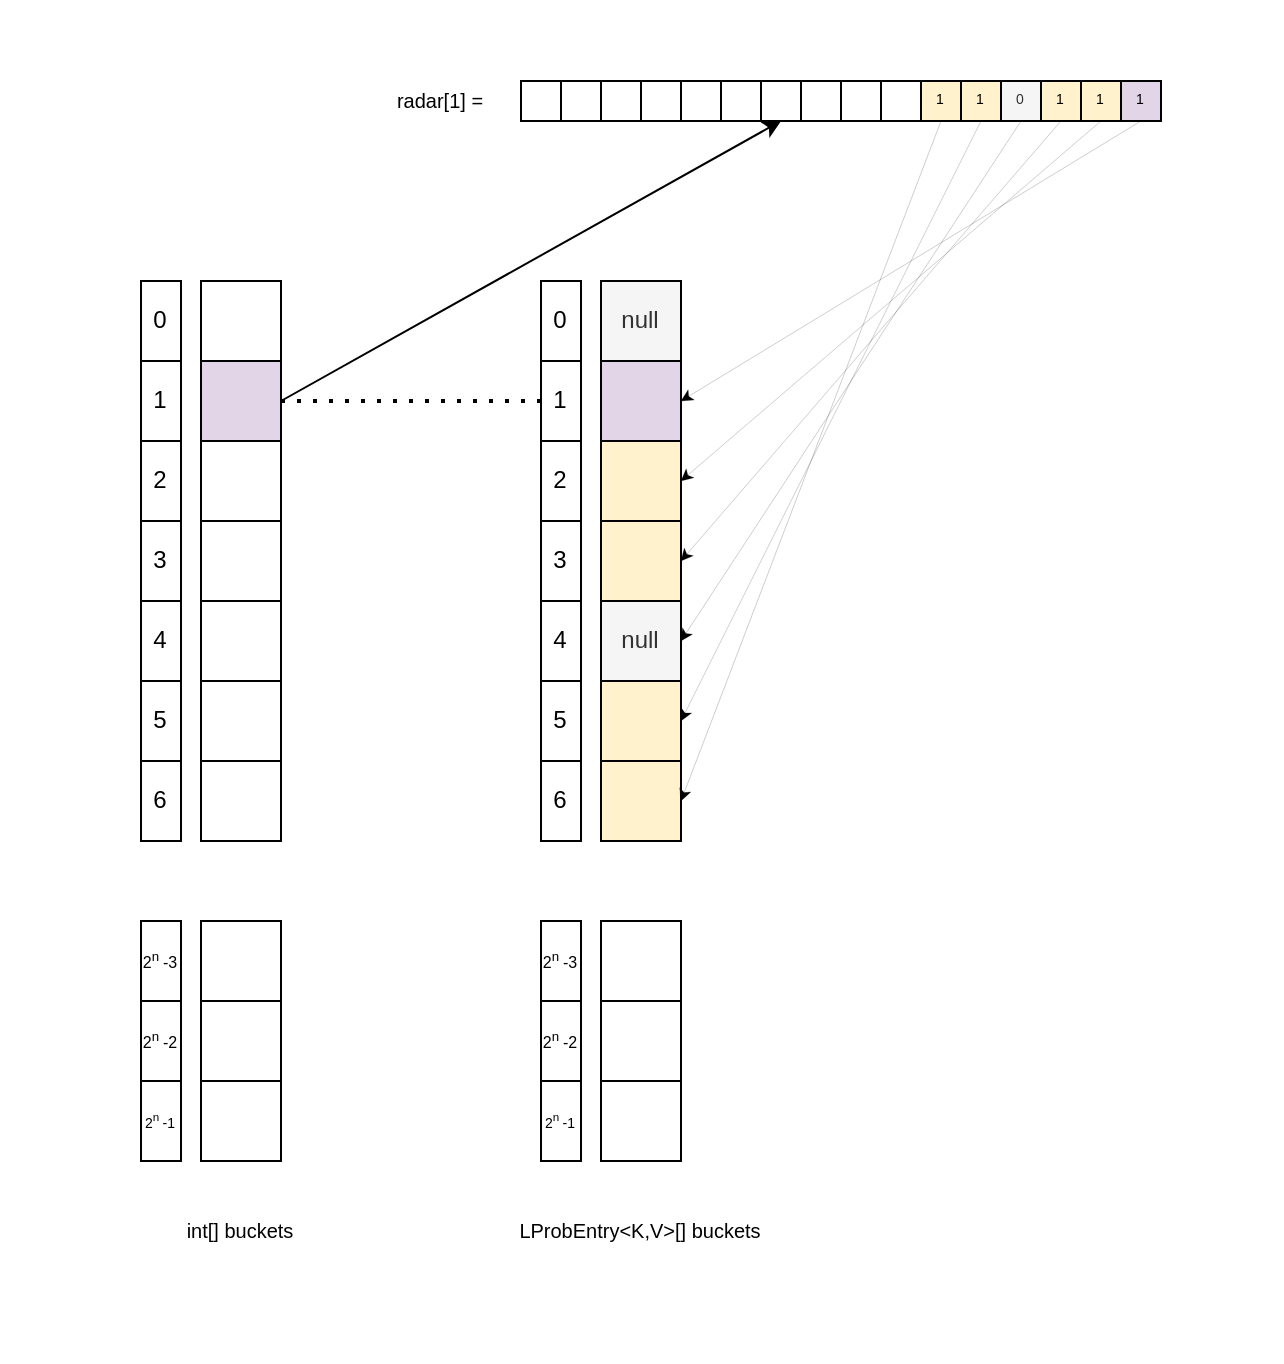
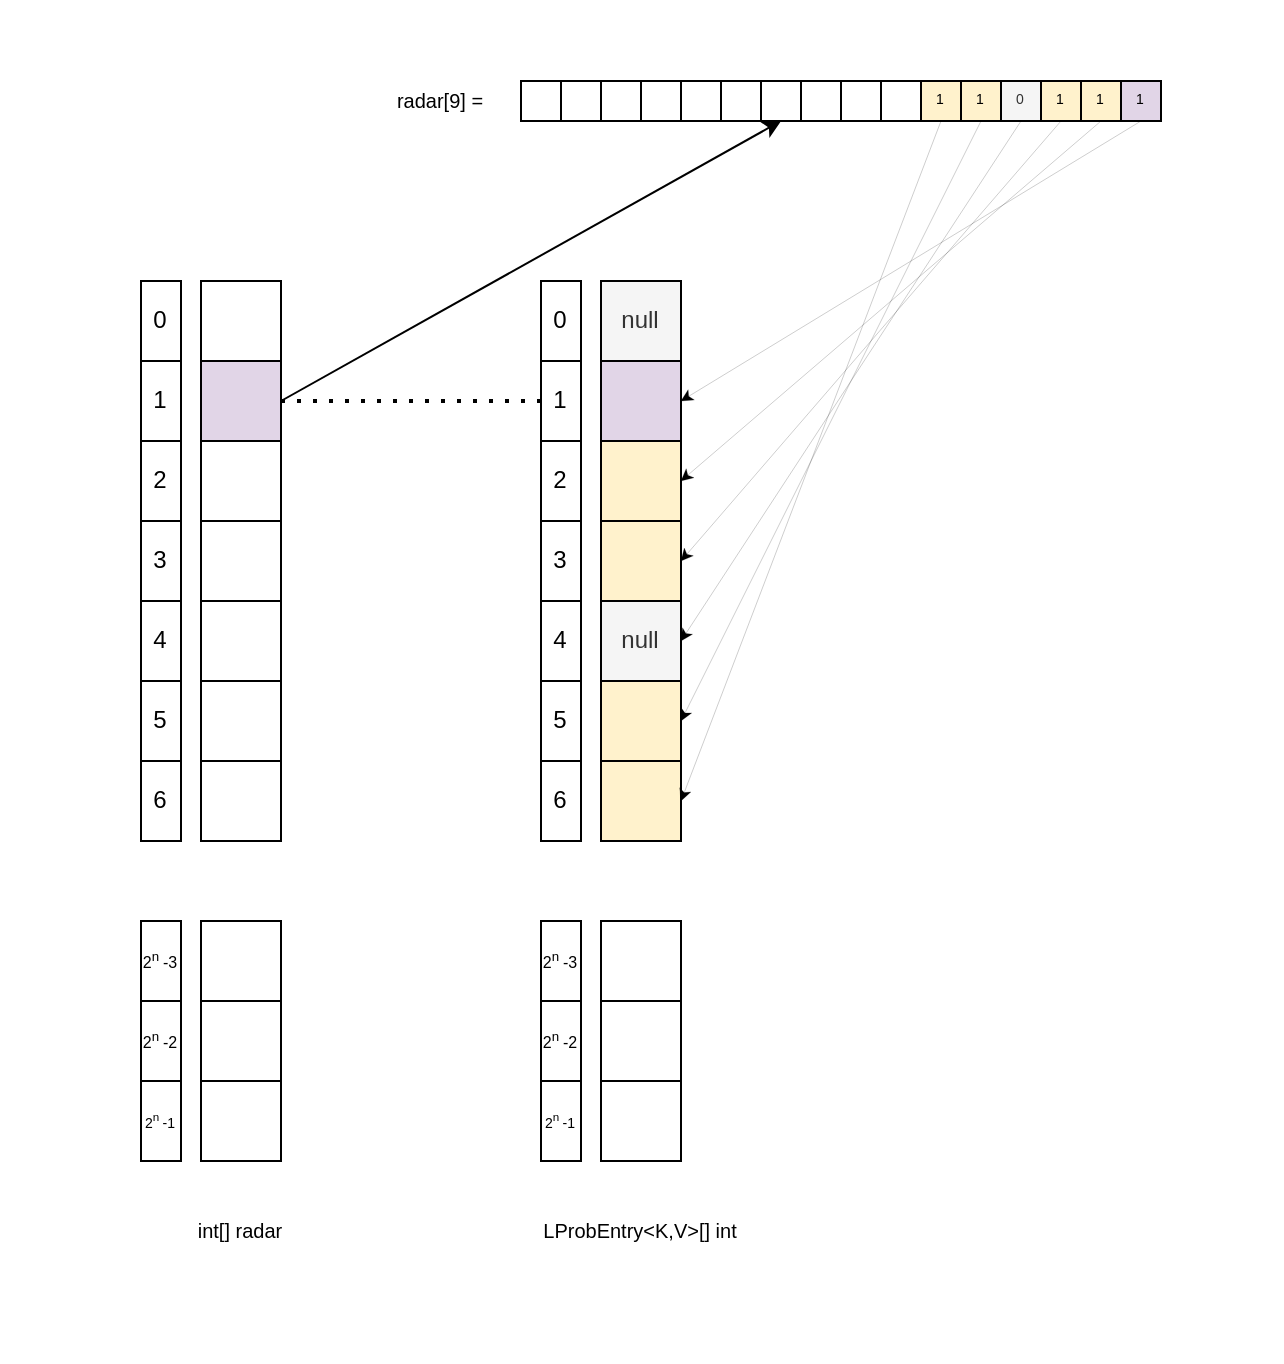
- <mxCell id="68" value="radar[1] =" style="text;html=1;strokeColor=none;fillColor=none;align=center;verticalAlign=middle;whiteSpace=wrap;rounded=0;fontSize=10;" vertex="1" parent="1"><mxGeometry x="190" y="35" width="60" height="30" as="geometry" /></mxCell>
+ <mxCell id="68" value="radar[9] =" style="text;html=1;strokeColor=none;fillColor=none;align=center;verticalAlign=middle;whiteSpace=wrap;rounded=0;fontSize=10;" vertex="1" parent="1"><mxGeometry x="190" y="35" width="60" height="30" as="geometry" /></mxCell>
- <mxCell id="66" value="&lt;font style=&quot;font-size: 10px&quot;&gt;int[] buckets&lt;/font&gt;" style="text;html=1;strokeColor=none;fillColor=none;align=center;verticalAlign=middle;whiteSpace=wrap;rounded=0;fontSize=7;" vertex="1" parent="1"><mxGeometry x="90" y="600" width="60" height="30" as="geometry" /></mxCell>
+ <mxCell id="66" value="&lt;font style=&quot;font-size: 10px&quot;&gt;int[] radar&lt;/font&gt;" style="text;html=1;strokeColor=none;fillColor=none;align=center;verticalAlign=middle;whiteSpace=wrap;rounded=0;fontSize=7;" vertex="1" parent="1"><mxGeometry x="90" y="600" width="60" height="30" as="geometry" /></mxCell>
- <mxCell id="67" value="&lt;font style=&quot;font-size: 10px&quot;&gt;LProbEntry&amp;lt;K,V&amp;gt;[] buckets&lt;/font&gt;" style="text;html=1;strokeColor=none;fillColor=none;align=center;verticalAlign=middle;whiteSpace=wrap;rounded=0;fontSize=7;" vertex="1" parent="1"><mxGeometry x="250" y="600" width="140" height="30" as="geometry" /></mxCell>
+ <mxCell id="67" value="&lt;font style=&quot;font-size: 10px&quot;&gt;LProbEntry&amp;lt;K,V&amp;gt;[] int&lt;/font&gt;" style="text;html=1;strokeColor=none;fillColor=none;align=center;verticalAlign=middle;whiteSpace=wrap;rounded=0;fontSize=7;" vertex="1" parent="1"><mxGeometry x="250" y="600" width="140" height="30" as="geometry" /></mxCell>
